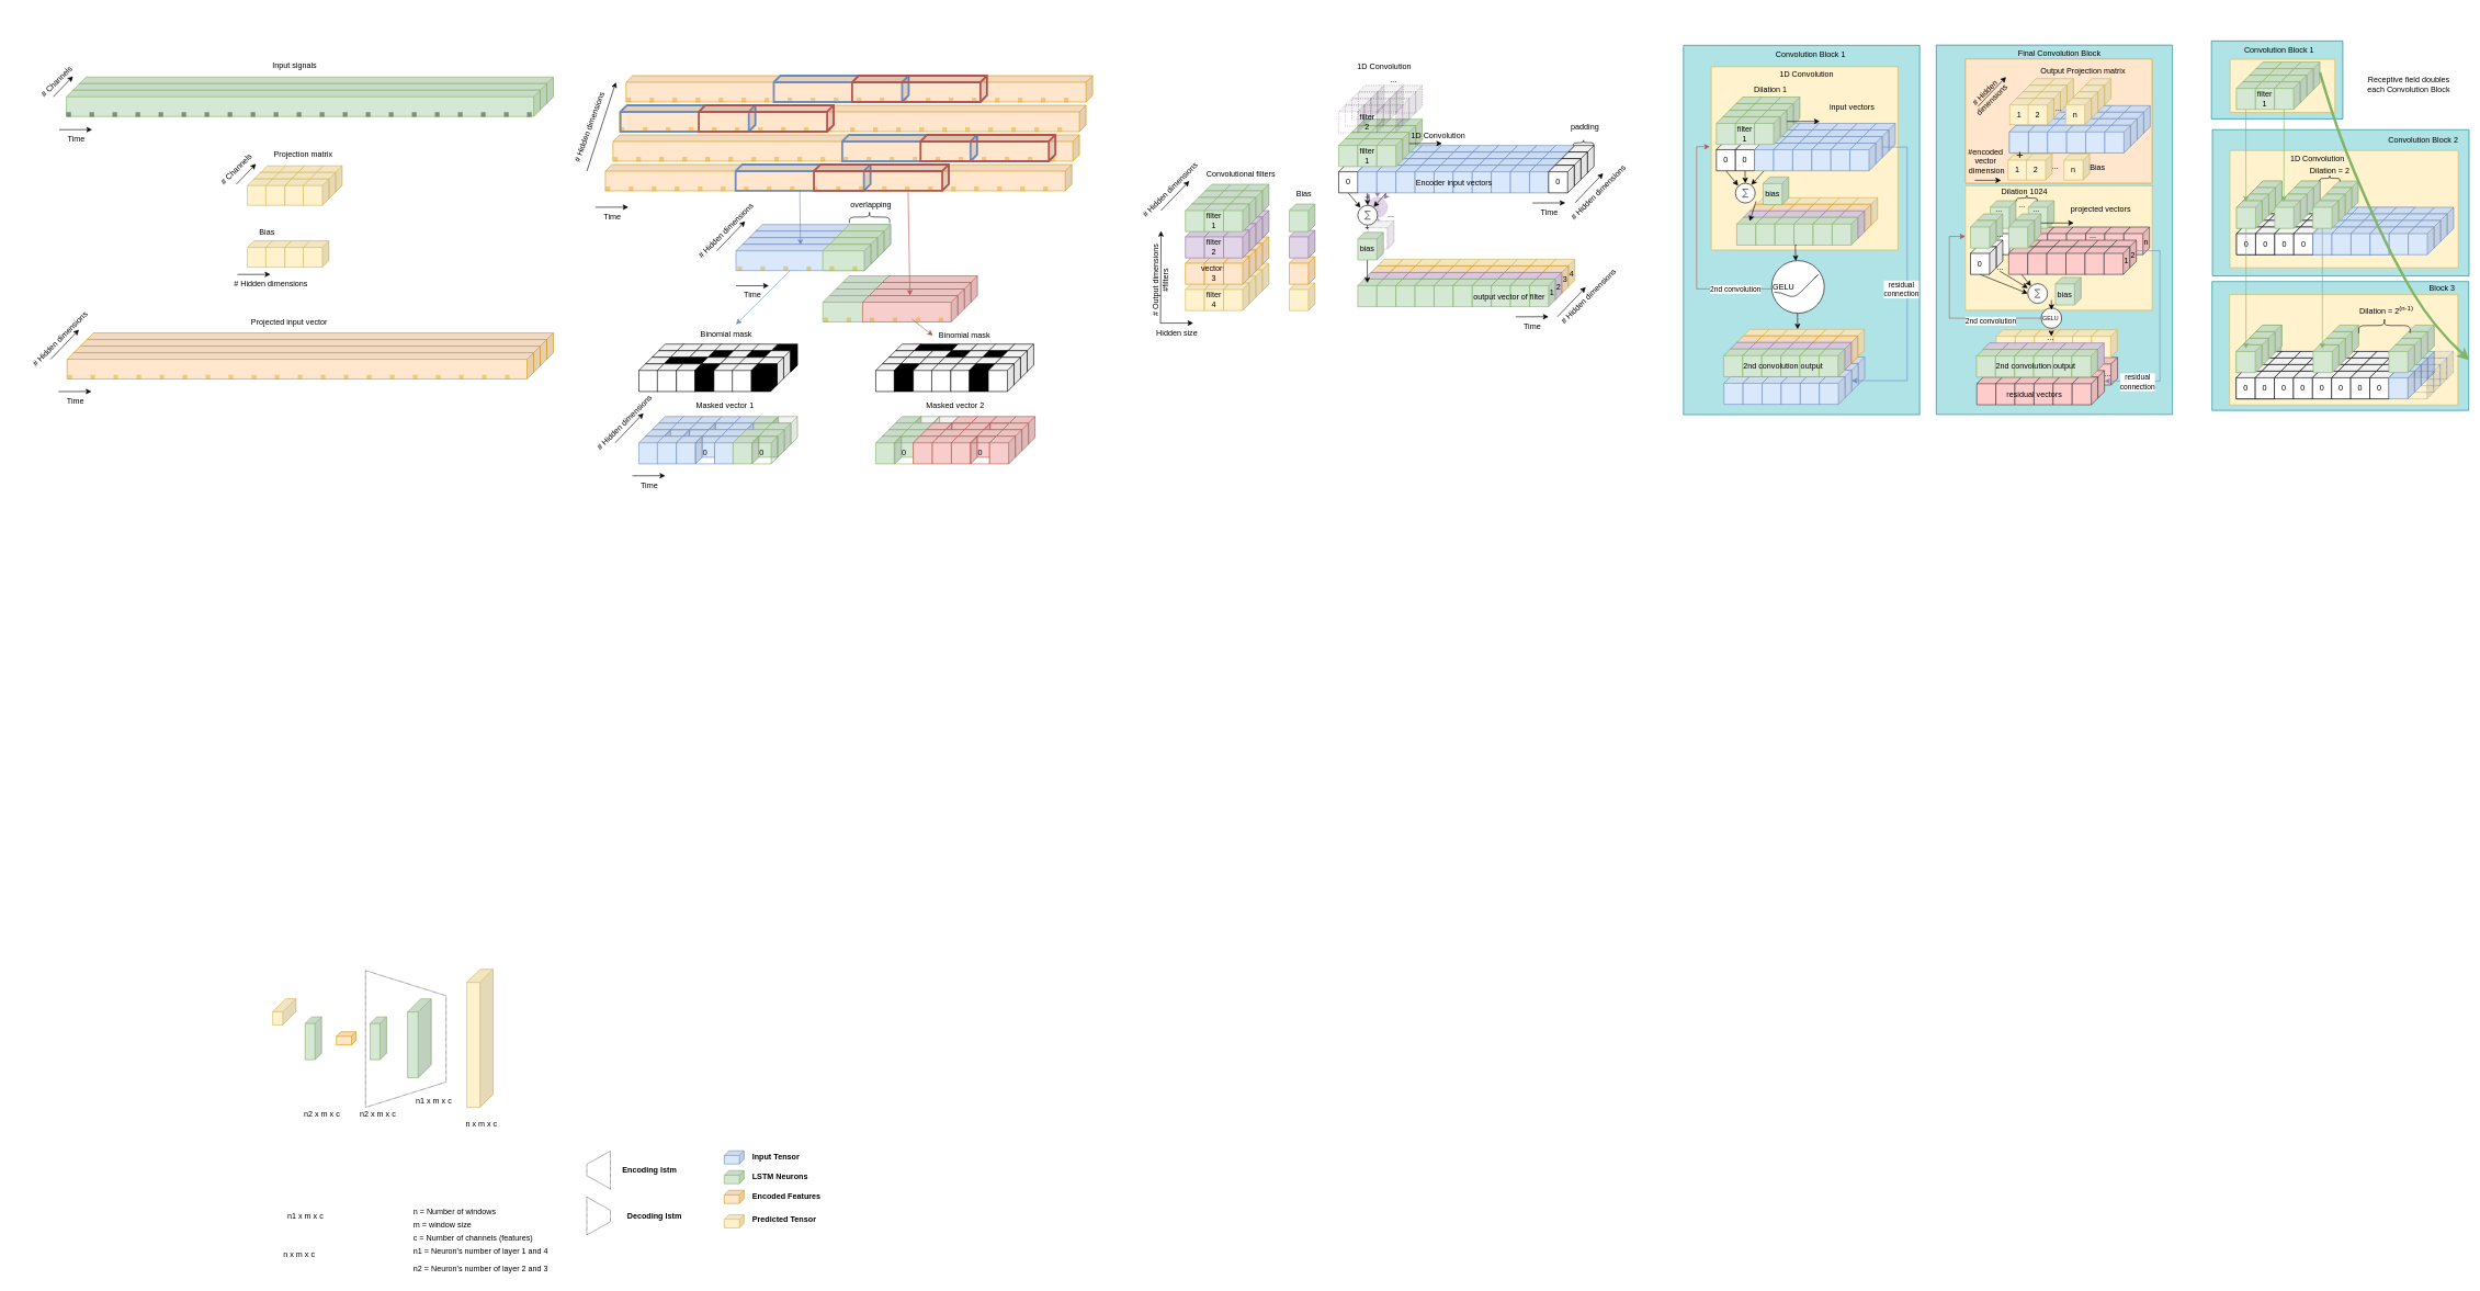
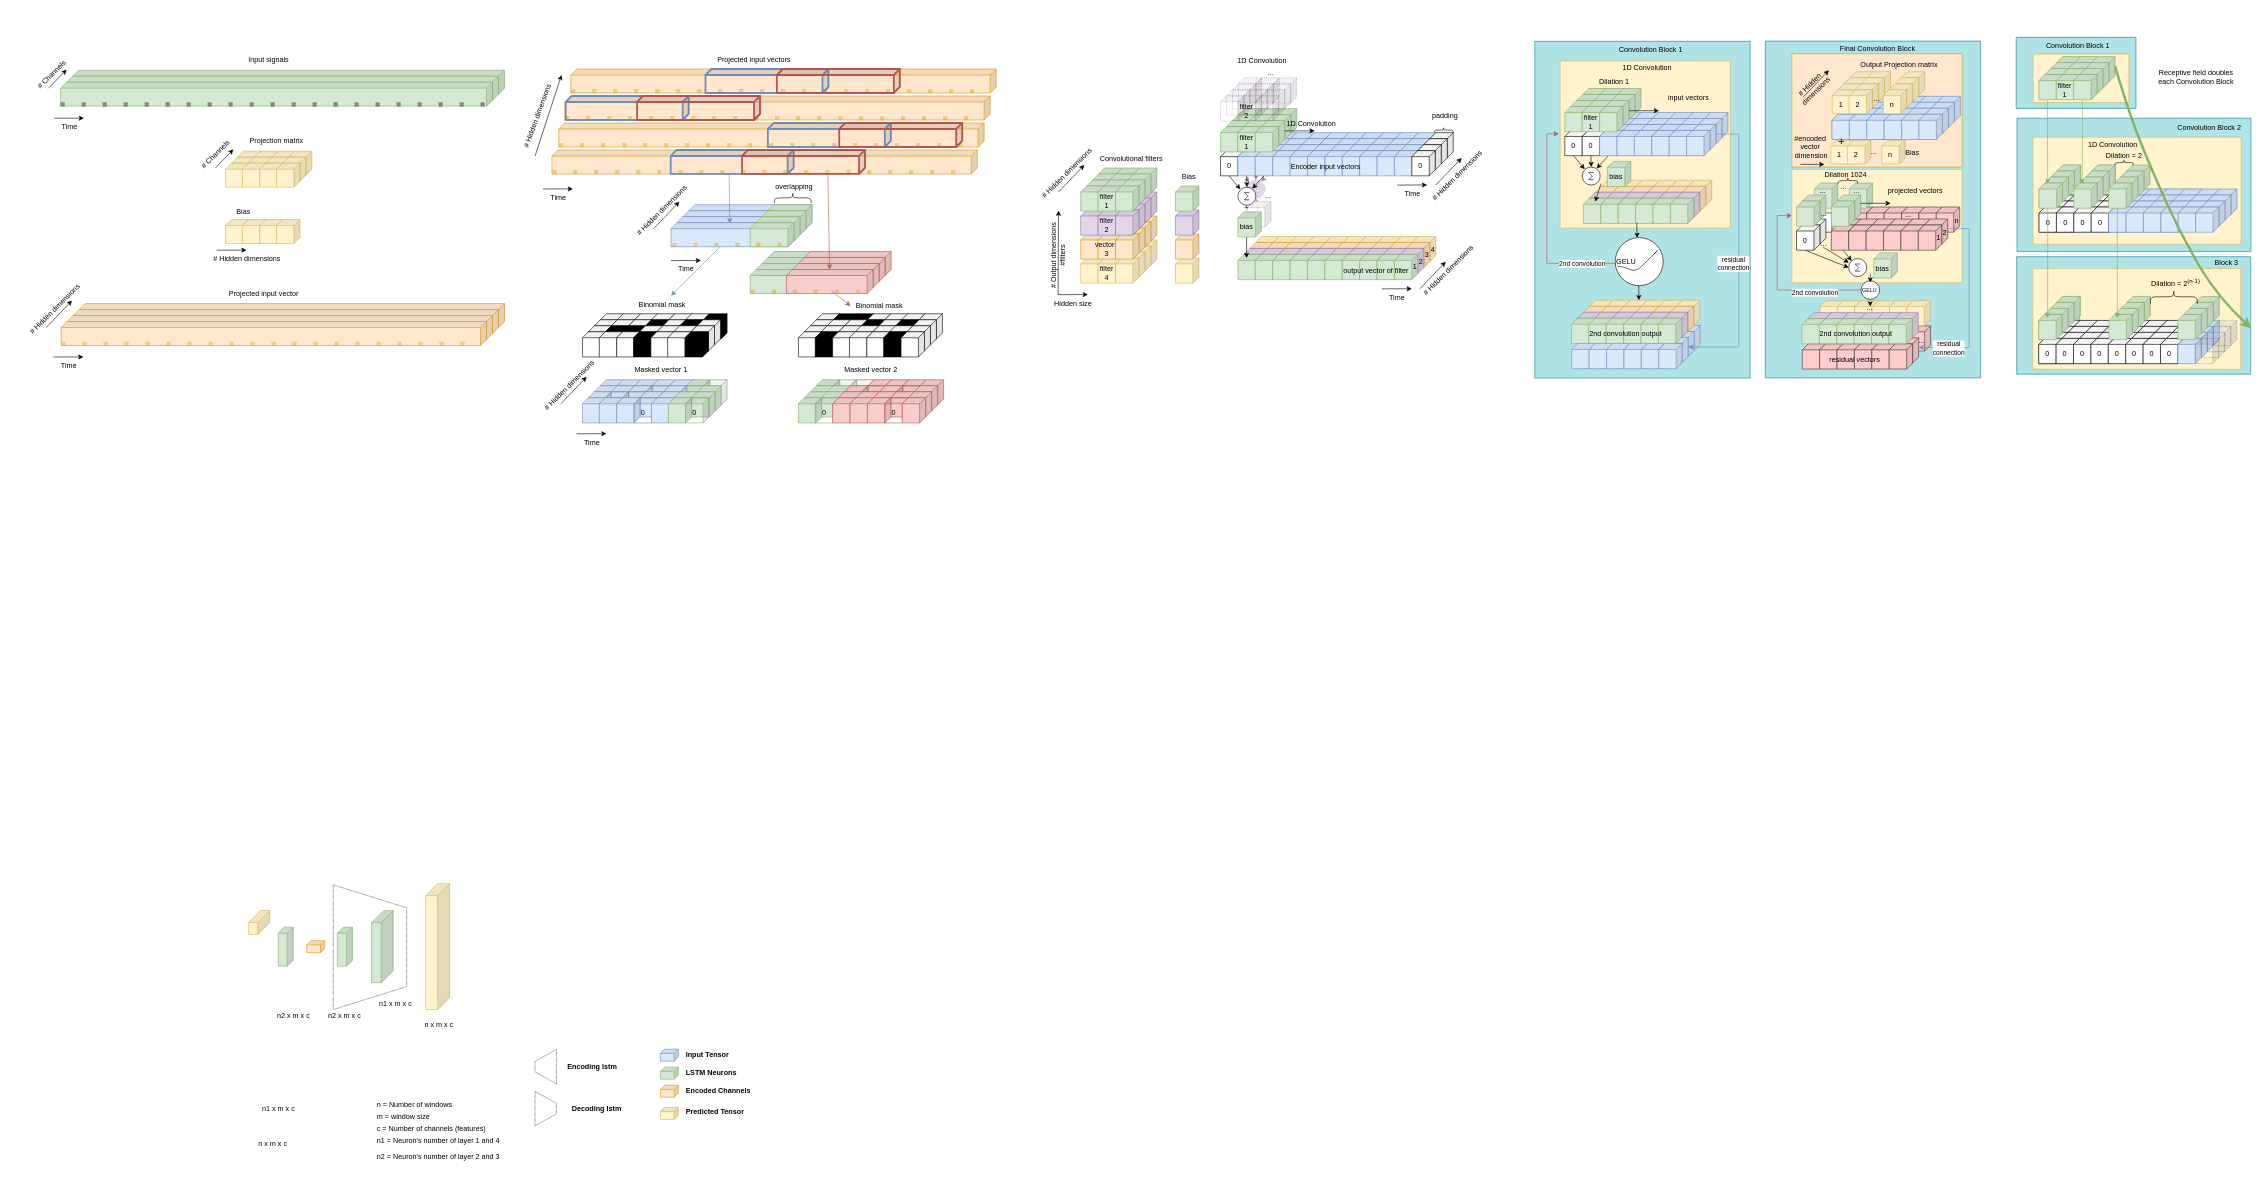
+ <mxCell id="167" value="Projected input vectors" style="text;html=1;align=center;verticalAlign=middle;resizable=0;points=[];autosize=1;strokeColor=none;fillColor=none;" vertex="1" parent="1"><mxGeometry x="1180.5" y="84" width="150" height="30" as="geometry" /></mxCell>
- <mxCell id="67" value="Encoded Features" style="text;html=1;strokeColor=none;fillColor=none;align=left;verticalAlign=middle;whiteSpace=wrap;rounded=0;fontStyle=1" parent="1" vertex="1"><mxGeometry x="1141.25" y="1806.06" width="138" height="23.88" as="geometry" /></mxCell>
+ <mxCell id="67" value="Encoded Channels" style="text;html=1;strokeColor=none;fillColor=none;align=left;verticalAlign=middle;whiteSpace=wrap;rounded=0;fontStyle=1" parent="1" vertex="1"><mxGeometry x="1141.25" y="1806.06" width="138" height="23.88" as="geometry" /></mxCell>
